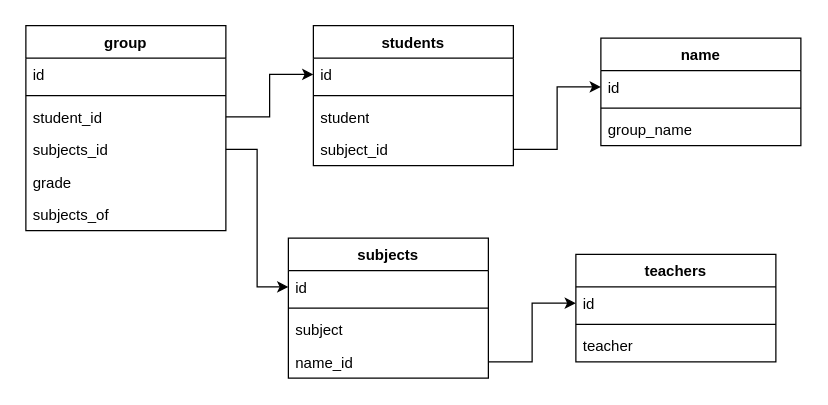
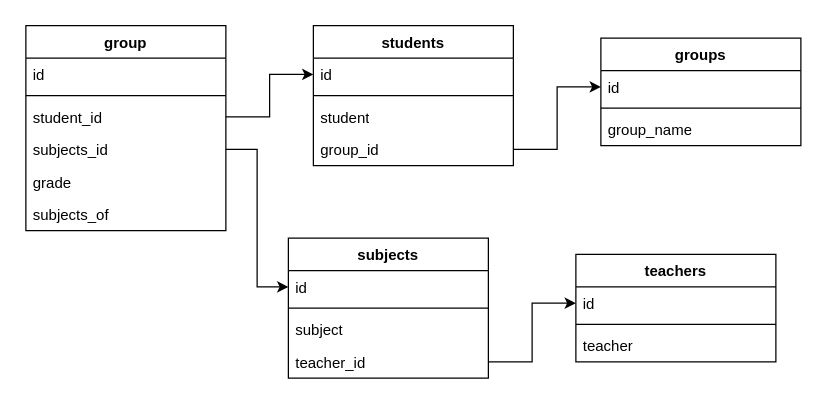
- <mxCell id="14" value="name" style="swimlane;fontStyle=1;align=center;verticalAlign=top;childLayout=stackLayout;horizontal=1;startSize=26;horizontalStack=0;resizeParent=1;resizeParentMax=0;resizeLast=0;collapsible=1;marginBottom=0;whiteSpace=wrap;html=1;" vertex="1" parent="1"><mxGeometry x="480" y="30" width="160" height="86" as="geometry" /></mxCell>
+ <mxCell id="14" value="groups" style="swimlane;fontStyle=1;align=center;verticalAlign=top;childLayout=stackLayout;horizontal=1;startSize=26;horizontalStack=0;resizeParent=1;resizeParentMax=0;resizeLast=0;collapsible=1;marginBottom=0;whiteSpace=wrap;html=1;" vertex="1" parent="1"><mxGeometry x="480" y="30" width="160" height="86" as="geometry" /></mxCell>
- <mxCell id="13" value="subject_id" style="text;strokeColor=none;fillColor=none;align=left;verticalAlign=top;spacingLeft=4;spacingRight=4;overflow=hidden;rotatable=0;points=[[0,0.5],[1,0.5]];portConstraint=eastwest;whiteSpace=wrap;html=1;" vertex="1" parent="9"><mxGeometry y="86" width="160" height="26" as="geometry" /></mxCell>
+ <mxCell id="13" value="group_id" style="text;strokeColor=none;fillColor=none;align=left;verticalAlign=top;spacingLeft=4;spacingRight=4;overflow=hidden;rotatable=0;points=[[0,0.5],[1,0.5]];portConstraint=eastwest;whiteSpace=wrap;html=1;" vertex="1" parent="9"><mxGeometry y="86" width="160" height="26" as="geometry" /></mxCell>
- <mxCell id="24" value="name_id" style="text;strokeColor=none;fillColor=none;align=left;verticalAlign=top;spacingLeft=4;spacingRight=4;overflow=hidden;rotatable=0;points=[[0,0.5],[1,0.5]];portConstraint=eastwest;whiteSpace=wrap;html=1;" vertex="1" parent="20"><mxGeometry y="86" width="160" height="26" as="geometry" /></mxCell>
+ <mxCell id="24" value="teacher_id" style="text;strokeColor=none;fillColor=none;align=left;verticalAlign=top;spacingLeft=4;spacingRight=4;overflow=hidden;rotatable=0;points=[[0,0.5],[1,0.5]];portConstraint=eastwest;whiteSpace=wrap;html=1;" vertex="1" parent="20"><mxGeometry y="86" width="160" height="26" as="geometry" /></mxCell>
